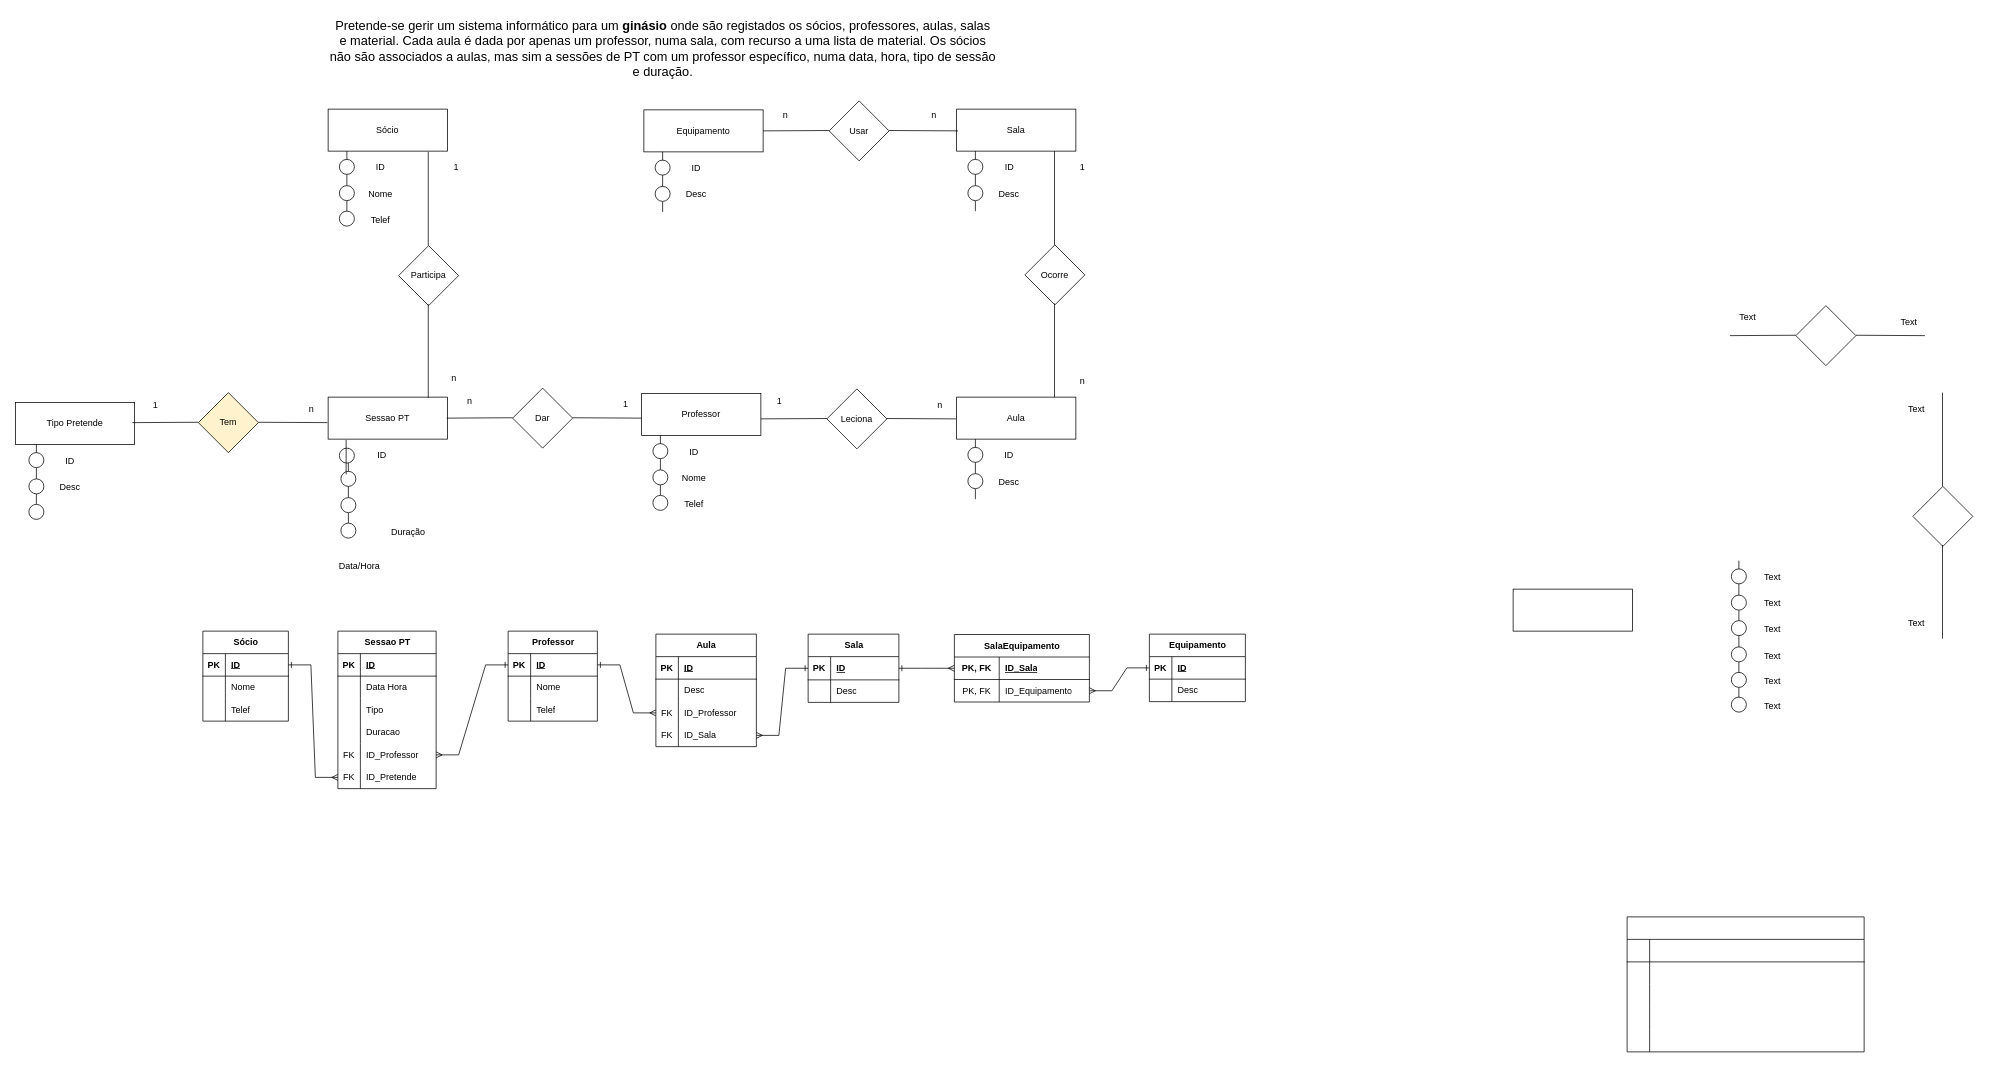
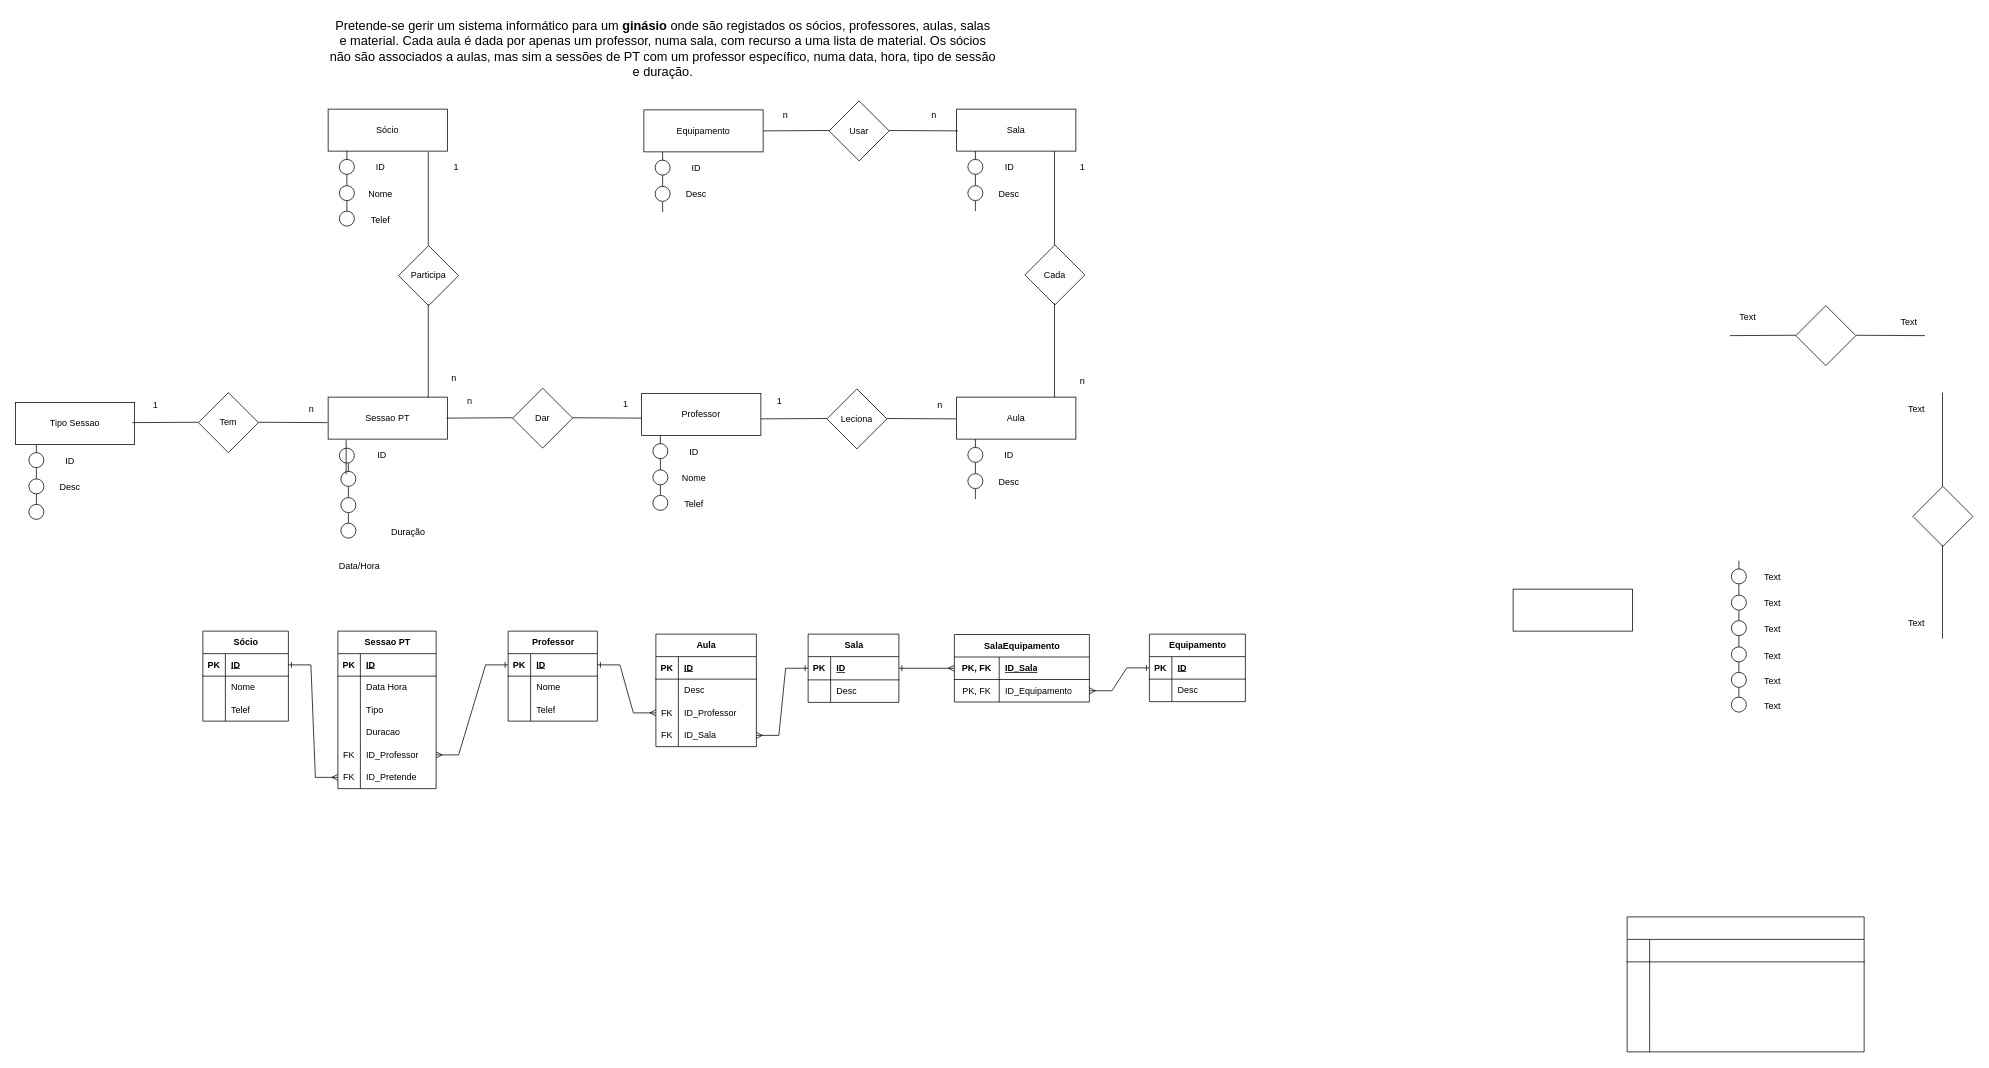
- <mxCell id="98" value="Ocorre" style="rhombus;whiteSpace=wrap;html=1;" vertex="1" parent="1"><mxGeometry x="1366" y="326" width="80" height="80" as="geometry" /></mxCell>
+ <mxCell id="98" value="Cada" style="rhombus;whiteSpace=wrap;html=1;" vertex="1" parent="1"><mxGeometry x="1366" y="326" width="80" height="80" as="geometry" /></mxCell>
- <mxCell id="204" value="Tipo Pretende" style="rounded=0;whiteSpace=wrap;html=1;" vertex="1" parent="1"><mxGeometry x="20" y="536" width="159" height="56" as="geometry" /></mxCell>
+ <mxCell id="204" value="Tipo Sessao" style="rounded=0;whiteSpace=wrap;html=1;" vertex="1" parent="1"><mxGeometry x="20" y="536" width="159" height="56" as="geometry" /></mxCell>
- <mxCell id="214" value="Tem" style="rhombus;whiteSpace=wrap;html=1;fillColor=#fff2cc;" vertex="1" parent="1"><mxGeometry x="264" y="523" width="80" height="80" as="geometry" /></mxCell>
+ <mxCell id="214" value="Tem" style="rhombus;whiteSpace=wrap;html=1;" vertex="1" parent="1"><mxGeometry x="264" y="523" width="80" height="80" as="geometry" /></mxCell>
